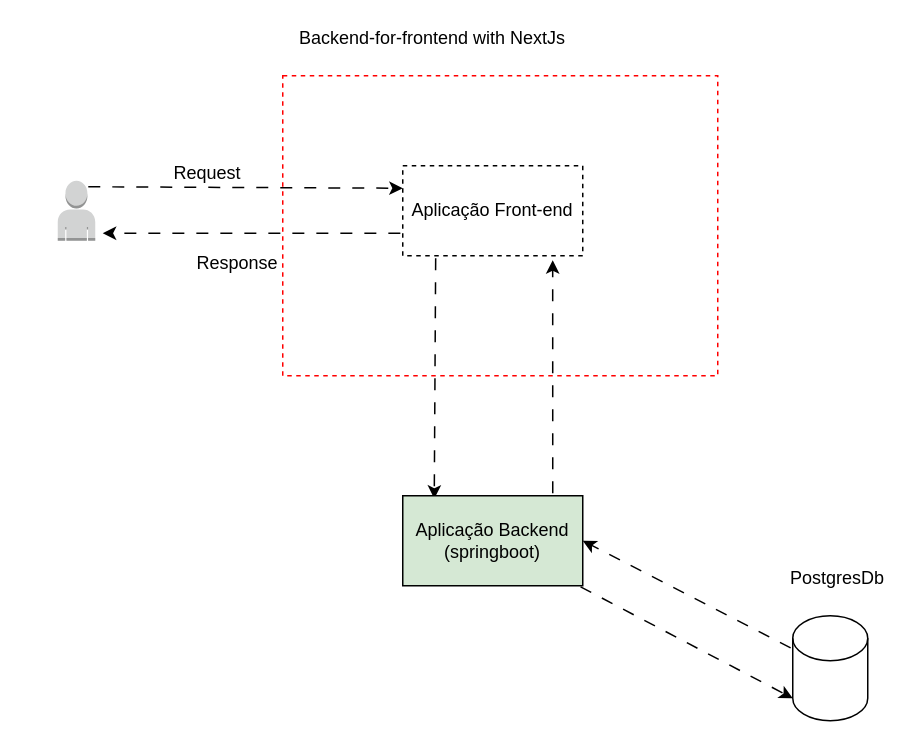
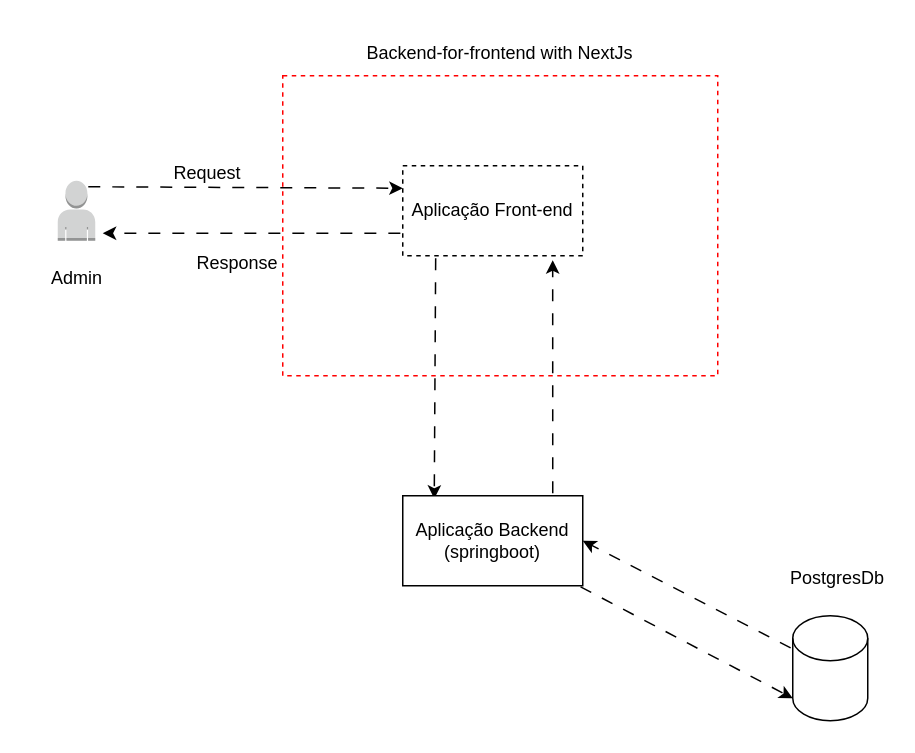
- <mxCell id="11" value="Backend-for-frontend with NextJs" style="text;html=1;strokeColor=none;fillColor=none;align=center;verticalAlign=middle;whiteSpace=wrap;rounded=0;" vertex="1" parent="1"><mxGeometry x="173" y="10" width="230" height="30" as="geometry" /></mxCell>
+ <mxCell id="11" value="Backend-for-frontend with NextJs" style="text;html=1;strokeColor=none;fillColor=none;align=center;verticalAlign=middle;whiteSpace=wrap;rounded=0;" vertex="1" parent="1"><mxGeometry x="218" width="230" height="30" as="geometry" y="20" /></mxCell>
+ <mxCell id="8" value="Admin" style="text;html=1;strokeColor=none;fillColor=none;align=center;verticalAlign=middle;whiteSpace=wrap;rounded=0;" vertex="1" parent="6"><mxGeometry y="50" width="60" height="30" as="geometry" /></mxCell>
- <mxCell id="14" value="Aplicação Backend&lt;br&gt;(springboot)" style="rounded=0;whiteSpace=wrap;html=1;fillColor=#d5e8d4;" vertex="1" parent="1"><mxGeometry x="268" y="330" width="120" height="60" as="geometry" /></mxCell>
+ <mxCell id="14" value="Aplicação Backend&lt;br&gt;(springboot)" style="rounded=0;whiteSpace=wrap;html=1;" vertex="1" parent="1"><mxGeometry x="268" y="330" width="120" height="60" as="geometry" /></mxCell>
